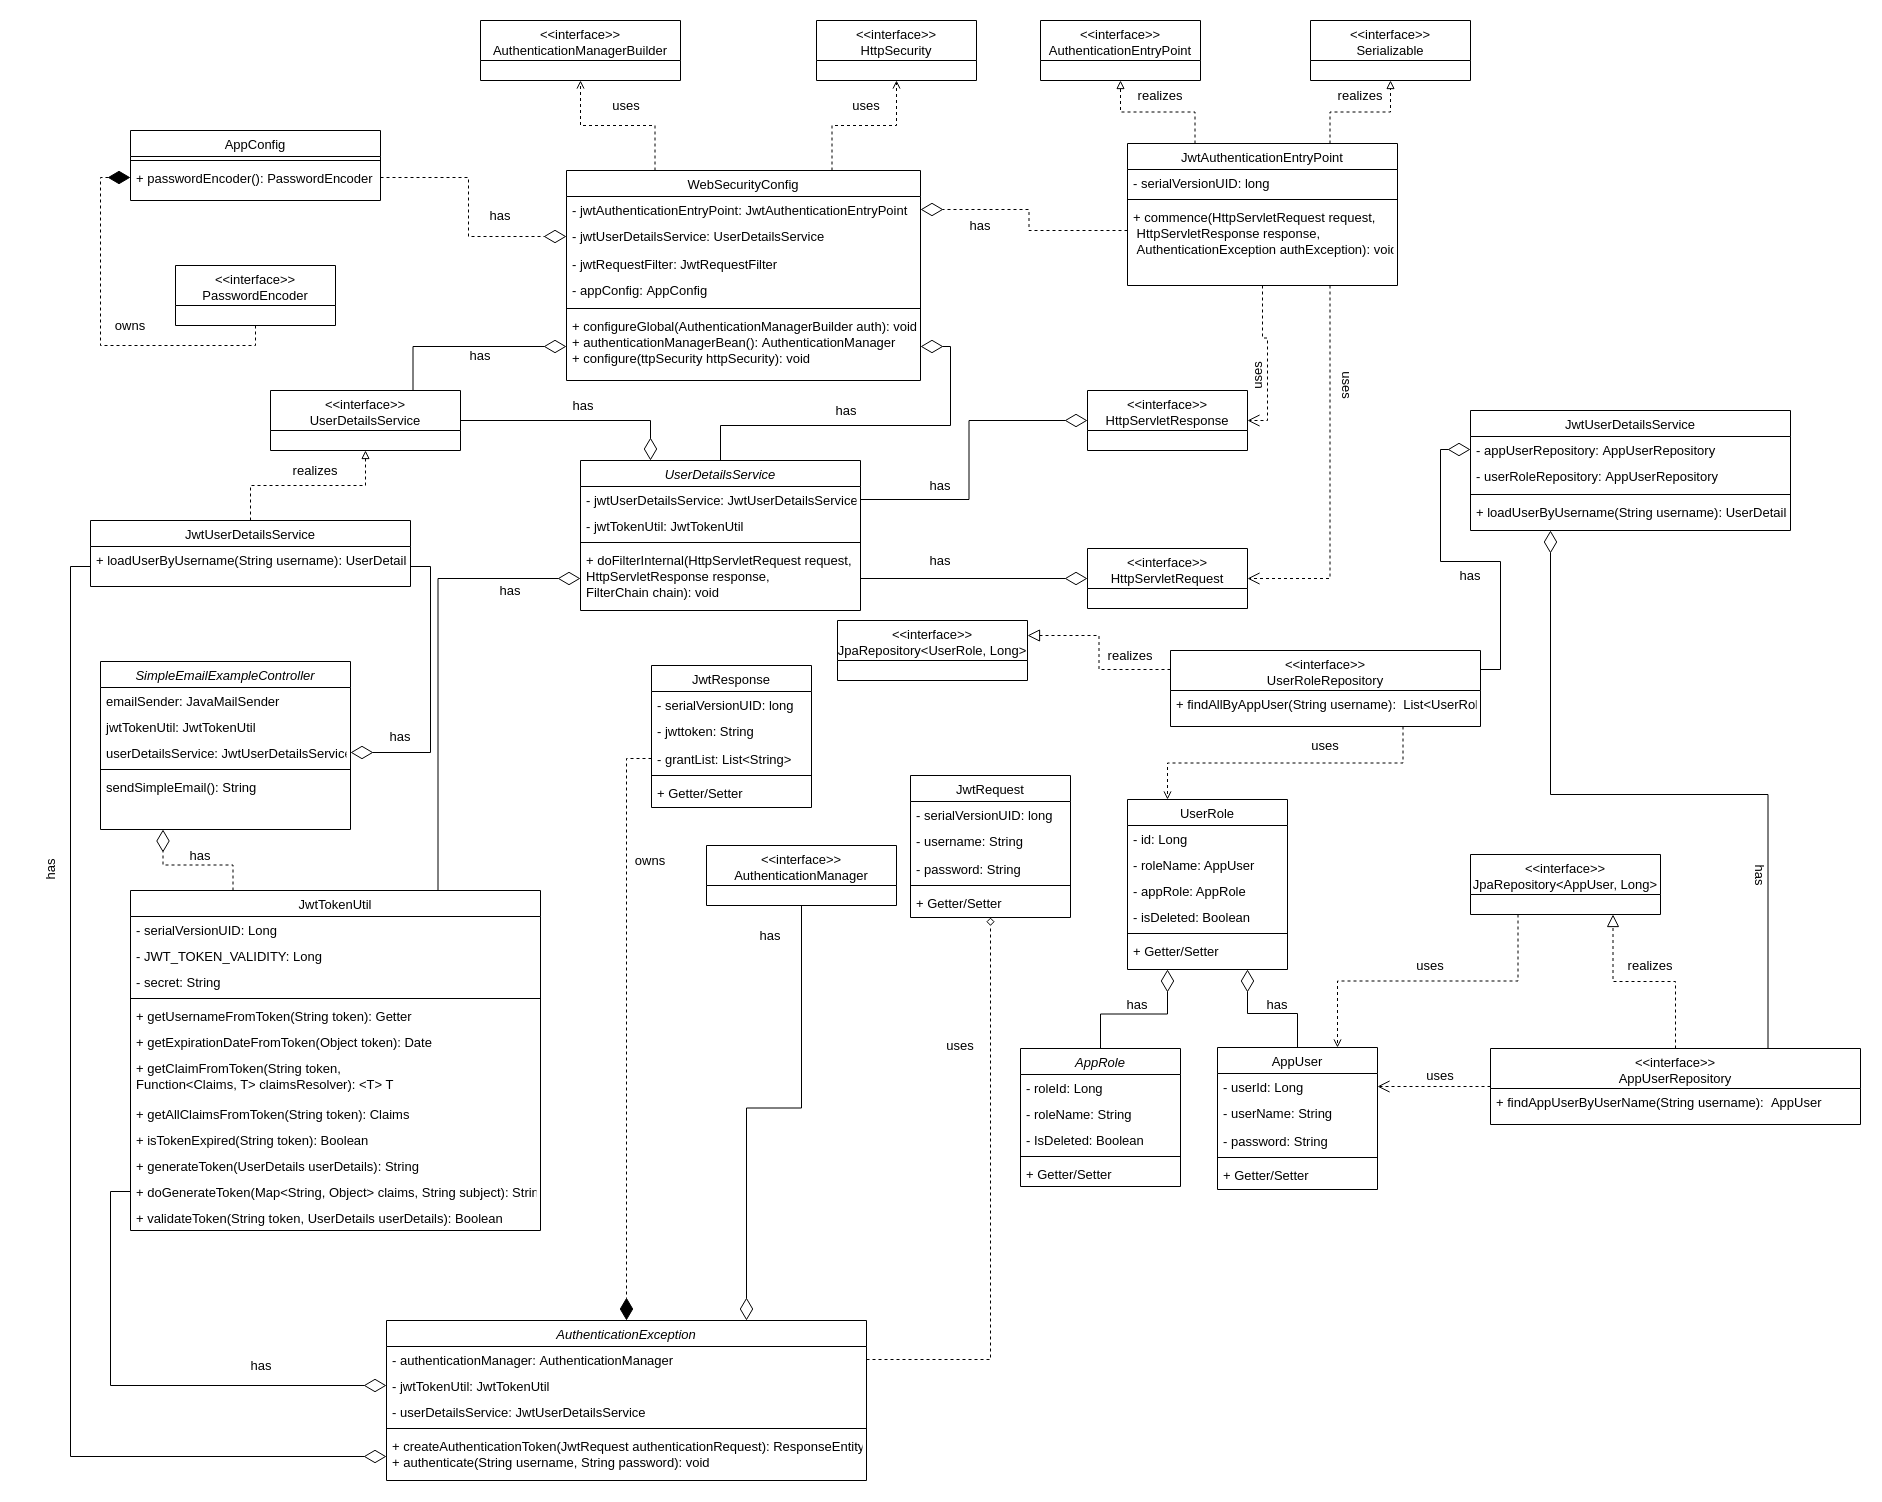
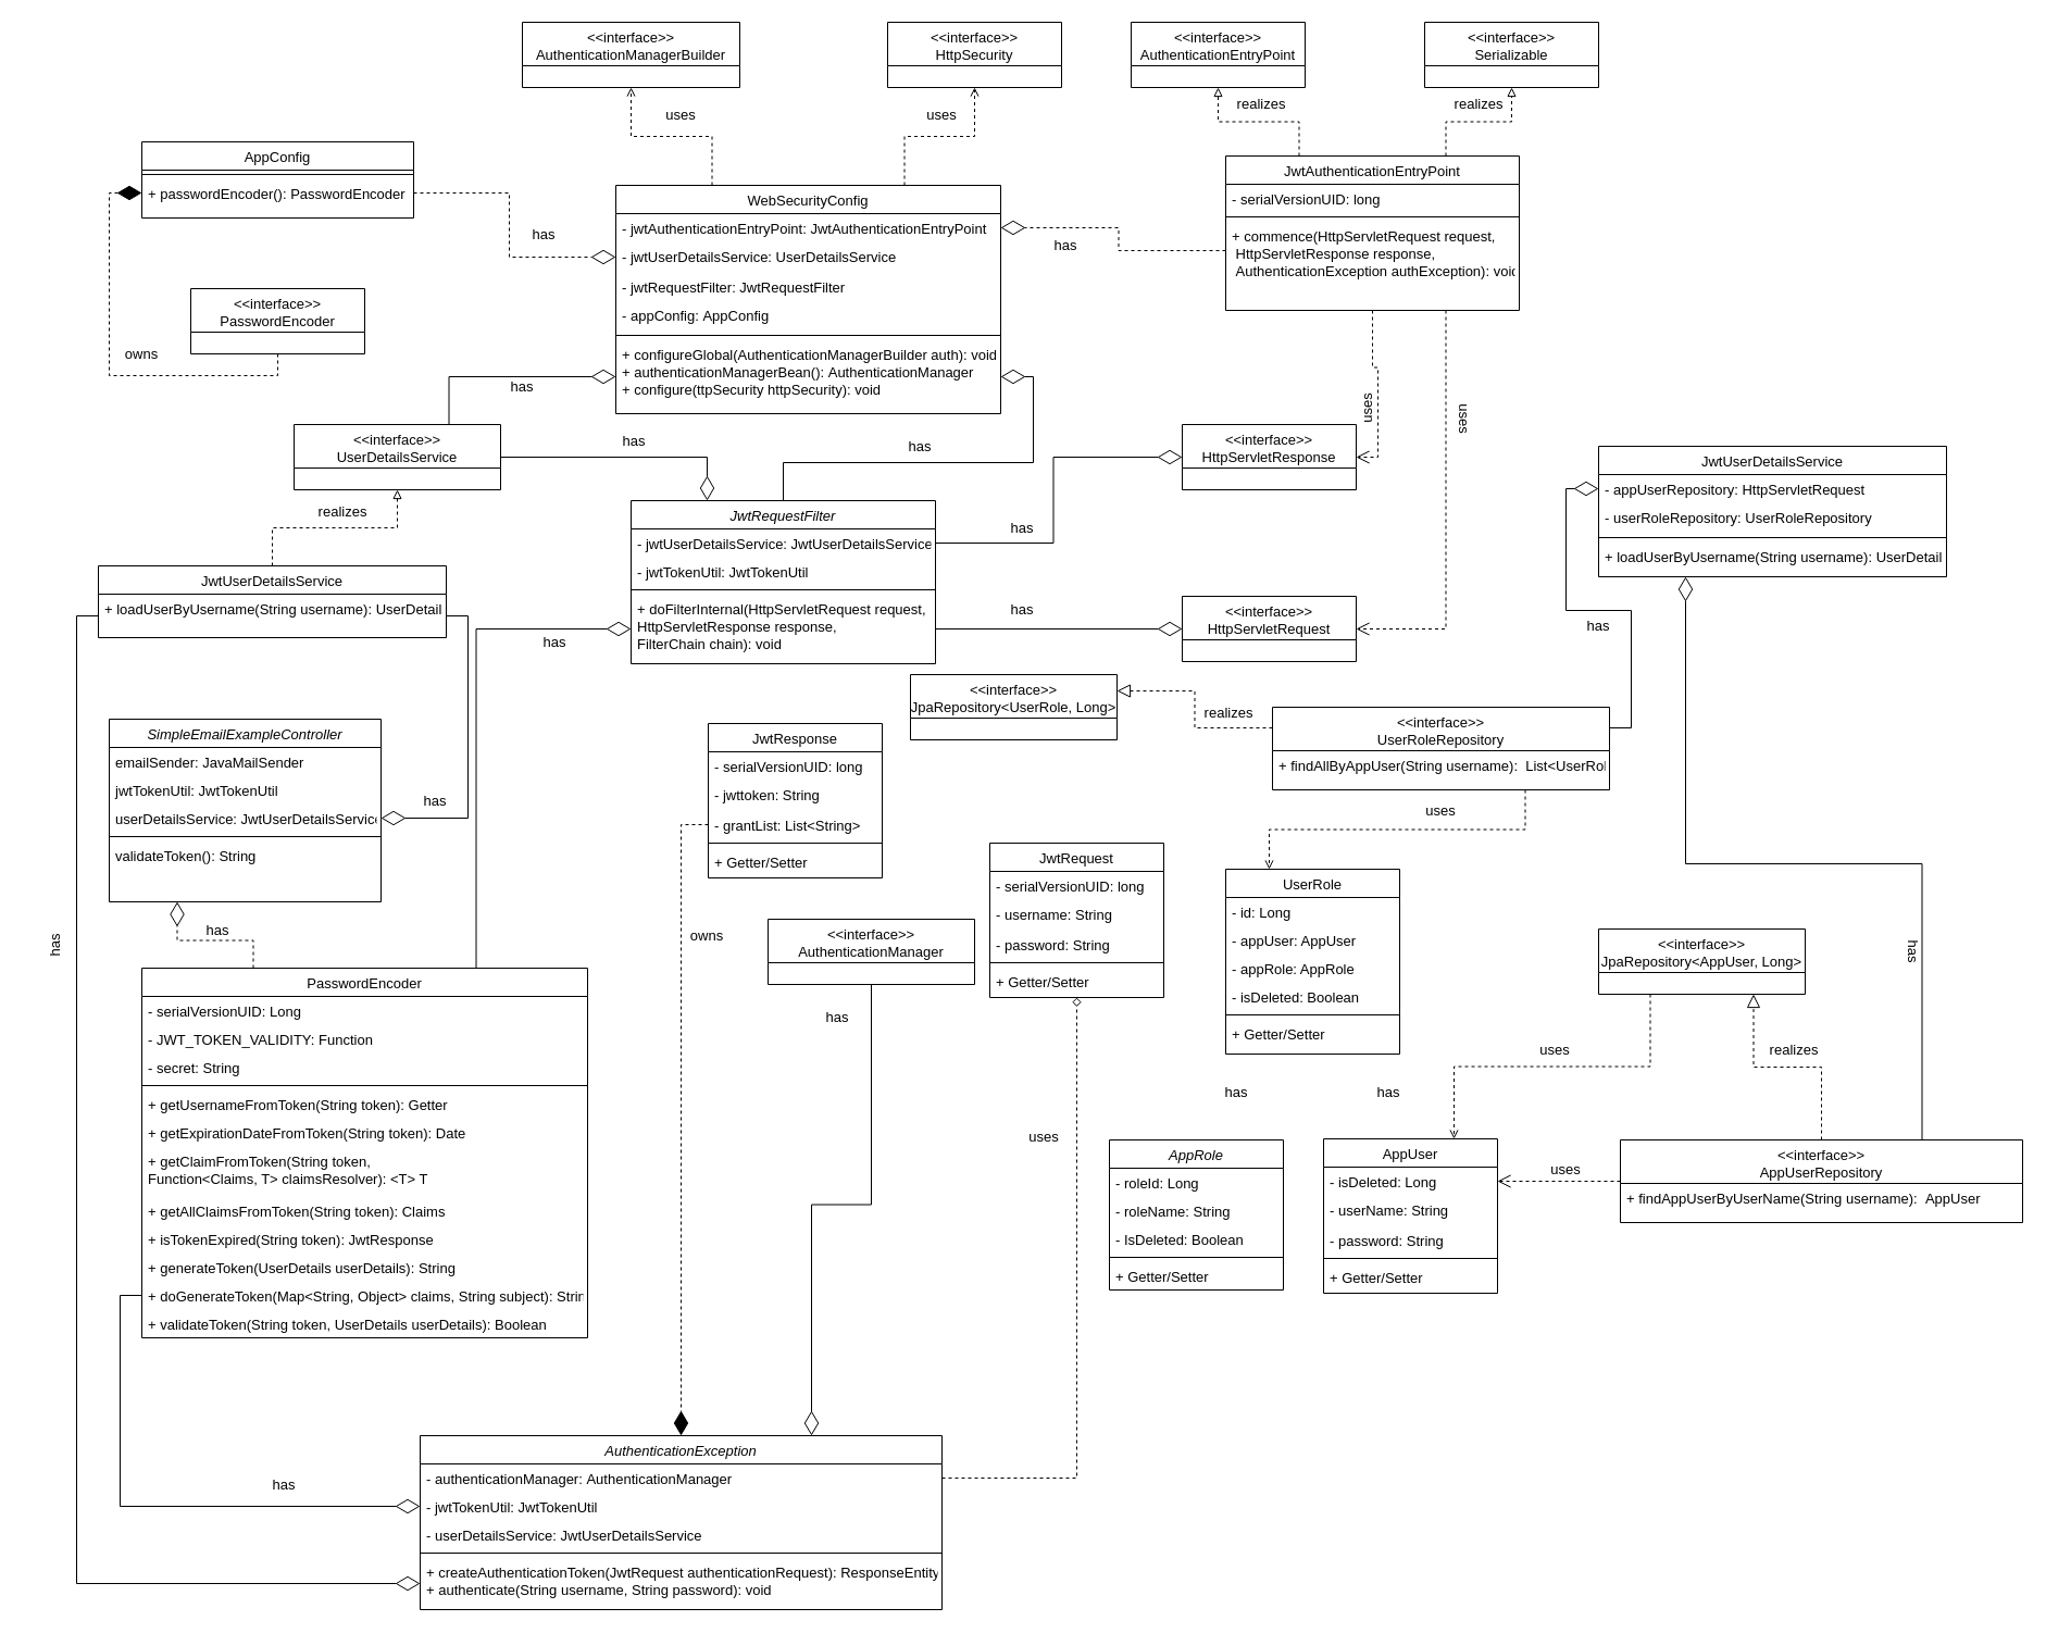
- <mxCell id="134" value="- appUserRepository: AppUserRepository" style="text;align=left;verticalAlign=top;spacingLeft=4;spacingRight=4;overflow=hidden;rotatable=0;points=[[0,0.5],[1,0.5]];portConstraint=eastwest;fontSize=13;" parent="133" vertex="1"><mxGeometry y="26" width="320" height="26" as="geometry" /></mxCell>
+ <mxCell id="134" value="- appUserRepository: HttpServletRequest" style="text;align=left;verticalAlign=top;spacingLeft=4;spacingRight=4;overflow=hidden;rotatable=0;points=[[0,0.5],[1,0.5]];portConstraint=eastwest;fontSize=13;" parent="133" vertex="1"><mxGeometry y="26" width="320" height="26" as="geometry" /></mxCell>
- <mxCell id="102" value="UserDetailsService" style="swimlane;fontStyle=2;align=center;verticalAlign=top;childLayout=stackLayout;horizontal=1;startSize=26;horizontalStack=0;resizeParent=1;resizeLast=0;collapsible=1;marginBottom=0;rounded=0;shadow=0;strokeWidth=1;fontSize=13;" parent="1" vertex="1"><mxGeometry x="580" y="460" width="280" height="150" as="geometry"><mxRectangle x="230" y="140" width="160" height="26" as="alternateBounds" /></mxGeometry></mxCell>
+ <mxCell id="102" value="JwtRequestFilter" style="swimlane;fontStyle=2;align=center;verticalAlign=top;childLayout=stackLayout;horizontal=1;startSize=26;horizontalStack=0;resizeParent=1;resizeLast=0;collapsible=1;marginBottom=0;rounded=0;shadow=0;strokeWidth=1;fontSize=13;" parent="1" vertex="1"><mxGeometry x="580" y="460" width="280" height="150" as="geometry"><mxRectangle x="230" y="140" width="160" height="26" as="alternateBounds" /></mxGeometry></mxCell>
- <mxCell id="135" value="- userRoleRepository: AppUserRepository" style="text;align=left;verticalAlign=top;spacingLeft=4;spacingRight=4;overflow=hidden;rotatable=0;points=[[0,0.5],[1,0.5]];portConstraint=eastwest;rounded=0;shadow=0;html=0;fontSize=13;" parent="133" vertex="1"><mxGeometry y="52" width="320" height="28" as="geometry" /></mxCell>
+ <mxCell id="135" value="- userRoleRepository: UserRoleRepository" style="text;align=left;verticalAlign=top;spacingLeft=4;spacingRight=4;overflow=hidden;rotatable=0;points=[[0,0.5],[1,0.5]];portConstraint=eastwest;rounded=0;shadow=0;html=0;fontSize=13;" parent="133" vertex="1"><mxGeometry y="52" width="320" height="28" as="geometry" /></mxCell>
- <mxCell id="157" value="sendSimpleEmail(): String" style="text;align=left;verticalAlign=top;spacingLeft=4;spacingRight=4;overflow=hidden;rotatable=0;points=[[0,0.5],[1,0.5]];portConstraint=eastwest;fontSize=13;" parent="152" vertex="1"><mxGeometry y="112" width="250" height="26" as="geometry" /></mxCell>
+ <mxCell id="157" value="validateToken(): String" style="text;align=left;verticalAlign=top;spacingLeft=4;spacingRight=4;overflow=hidden;rotatable=0;points=[[0,0.5],[1,0.5]];portConstraint=eastwest;fontSize=13;" parent="152" vertex="1"><mxGeometry y="112" width="250" height="26" as="geometry" /></mxCell>
- <mxCell id="18" value="- roleName: AppUser" style="text;align=left;verticalAlign=top;spacingLeft=4;spacingRight=4;overflow=hidden;rotatable=0;points=[[0,0.5],[1,0.5]];portConstraint=eastwest;rounded=0;shadow=0;html=0;fontSize=13;" parent="16" vertex="1"><mxGeometry y="52" width="160" height="26" as="geometry" /></mxCell>
+ <mxCell id="18" value="- appUser: AppUser" style="text;align=left;verticalAlign=top;spacingLeft=4;spacingRight=4;overflow=hidden;rotatable=0;points=[[0,0.5],[1,0.5]];portConstraint=eastwest;rounded=0;shadow=0;html=0;fontSize=13;" parent="16" vertex="1"><mxGeometry y="52" width="160" height="26" as="geometry" /></mxCell>
- <mxCell id="78" value="JwtTokenUtil" style="swimlane;fontStyle=0;align=center;verticalAlign=top;childLayout=stackLayout;horizontal=1;startSize=26;horizontalStack=0;resizeParent=1;resizeLast=0;collapsible=1;marginBottom=0;rounded=0;shadow=0;strokeWidth=1;fontSize=13;" parent="1" vertex="1"><mxGeometry x="130" y="890" width="410" height="340" as="geometry"><mxRectangle x="550" y="140" width="160" height="26" as="alternateBounds" /></mxGeometry></mxCell>
+ <mxCell id="78" value="PasswordEncoder" style="swimlane;fontStyle=0;align=center;verticalAlign=top;childLayout=stackLayout;horizontal=1;startSize=26;horizontalStack=0;resizeParent=1;resizeLast=0;collapsible=1;marginBottom=0;rounded=0;shadow=0;strokeWidth=1;fontSize=13;" parent="1" vertex="1"><mxGeometry x="130" y="890" width="410" height="340" as="geometry"><mxRectangle x="550" y="140" width="160" height="26" as="alternateBounds" /></mxGeometry></mxCell>
- <mxCell id="80" value="- JWT_TOKEN_VALIDITY: Long" style="text;align=left;verticalAlign=top;spacingLeft=4;spacingRight=4;overflow=hidden;rotatable=0;points=[[0,0.5],[1,0.5]];portConstraint=eastwest;rounded=0;shadow=0;html=0;fontSize=13;" parent="78" vertex="1"><mxGeometry y="52" width="410" height="26" as="geometry" /></mxCell>
+ <mxCell id="80" value="- JWT_TOKEN_VALIDITY: Function" style="text;align=left;verticalAlign=top;spacingLeft=4;spacingRight=4;overflow=hidden;rotatable=0;points=[[0,0.5],[1,0.5]];portConstraint=eastwest;rounded=0;shadow=0;html=0;fontSize=13;" parent="78" vertex="1"><mxGeometry y="52" width="410" height="26" as="geometry" /></mxCell>
- <mxCell id="2" style="edgeStyle=orthogonalEdgeStyle;rounded=0;orthogonalLoop=1;jettySize=auto;html=1;exitX=0.5;exitY=0;exitDx=0;exitDy=0;entryX=0.25;entryY=1;entryDx=0;entryDy=0;endArrow=diamondThin;endFill=0;strokeWidth=1;endSize=20;strokeColor=#000000;fontSize=13;" parent="1" source="3" target="16" edge="1"><mxGeometry relative="1" as="geometry" /></mxCell>
- <mxCell id="9" style="edgeStyle=orthogonalEdgeStyle;rounded=0;orthogonalLoop=1;jettySize=auto;html=1;exitX=0.5;exitY=0;exitDx=0;exitDy=0;entryX=0.75;entryY=1;entryDx=0;entryDy=0;endArrow=diamondThin;endFill=0;endSize=20;fontSize=13;" parent="1" source="10" target="16" edge="1"><mxGeometry relative="1" as="geometry" /></mxCell>
- <mxCell id="84" value="+ getExpirationDateFromToken(Object token): Date" style="text;align=left;verticalAlign=top;spacingLeft=4;spacingRight=4;overflow=hidden;rotatable=0;points=[[0,0.5],[1,0.5]];portConstraint=eastwest;fontSize=13;" parent="78" vertex="1"><mxGeometry y="138" width="410" height="26" as="geometry" /></mxCell>
+ <mxCell id="84" value="+ getExpirationDateFromToken(String token): Date" style="text;align=left;verticalAlign=top;spacingLeft=4;spacingRight=4;overflow=hidden;rotatable=0;points=[[0,0.5],[1,0.5]];portConstraint=eastwest;fontSize=13;" parent="78" vertex="1"><mxGeometry y="138" width="410" height="26" as="geometry" /></mxCell>
- <mxCell id="11" value="- userId: Long" style="text;align=left;verticalAlign=top;spacingLeft=4;spacingRight=4;overflow=hidden;rotatable=0;points=[[0,0.5],[1,0.5]];portConstraint=eastwest;fontSize=13;" parent="10" vertex="1"><mxGeometry y="26" width="160" height="26" as="geometry" /></mxCell>
+ <mxCell id="11" value="- isDeleted: Long" style="text;align=left;verticalAlign=top;spacingLeft=4;spacingRight=4;overflow=hidden;rotatable=0;points=[[0,0.5],[1,0.5]];portConstraint=eastwest;fontSize=13;" parent="10" vertex="1"><mxGeometry y="26" width="160" height="26" as="geometry" /></mxCell>
- <mxCell id="87" value="+ isTokenExpired(String token): Boolean" style="text;align=left;verticalAlign=top;spacingLeft=4;spacingRight=4;overflow=hidden;rotatable=0;points=[[0,0.5],[1,0.5]];portConstraint=eastwest;fontSize=13;" parent="78" vertex="1"><mxGeometry y="236" width="410" height="26" as="geometry" /></mxCell>
+ <mxCell id="87" value="+ isTokenExpired(String token): JwtResponse" style="text;align=left;verticalAlign=top;spacingLeft=4;spacingRight=4;overflow=hidden;rotatable=0;points=[[0,0.5],[1,0.5]];portConstraint=eastwest;fontSize=13;" parent="78" vertex="1"><mxGeometry y="236" width="410" height="26" as="geometry" /></mxCell>
